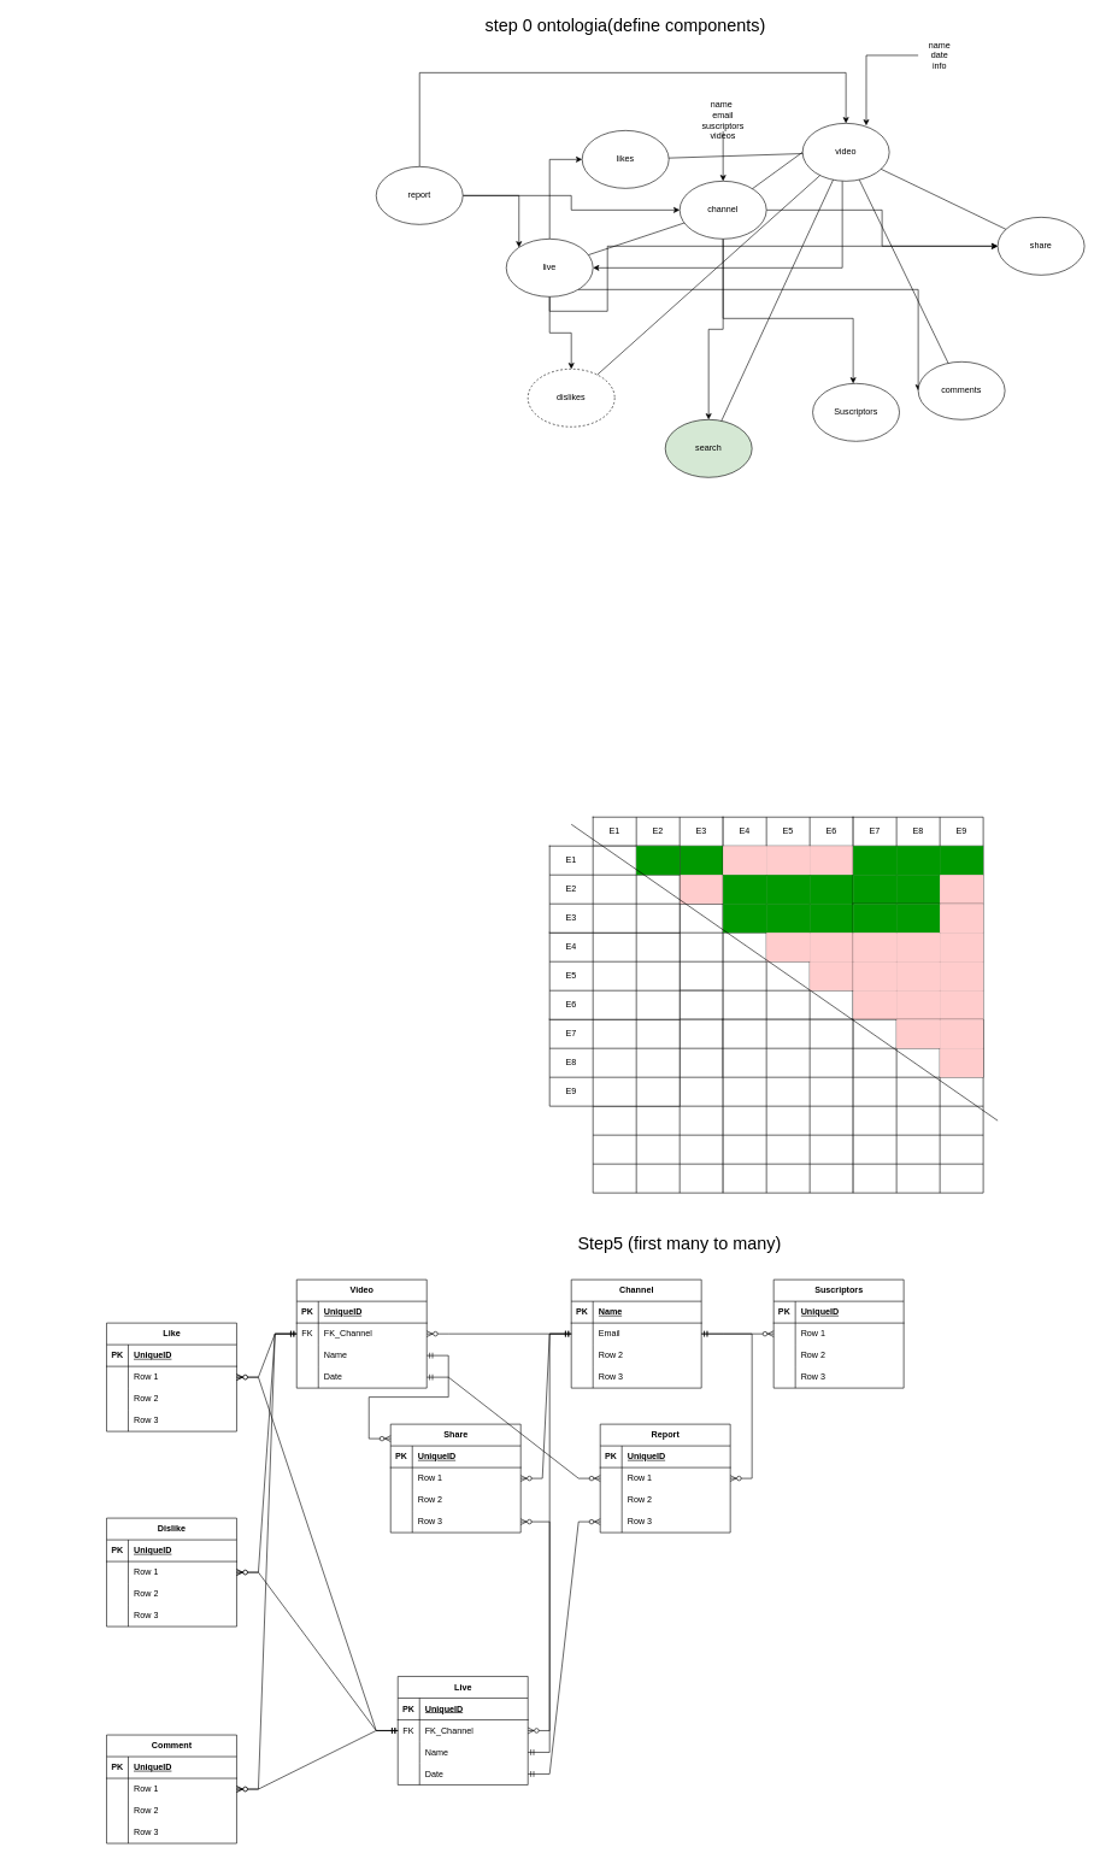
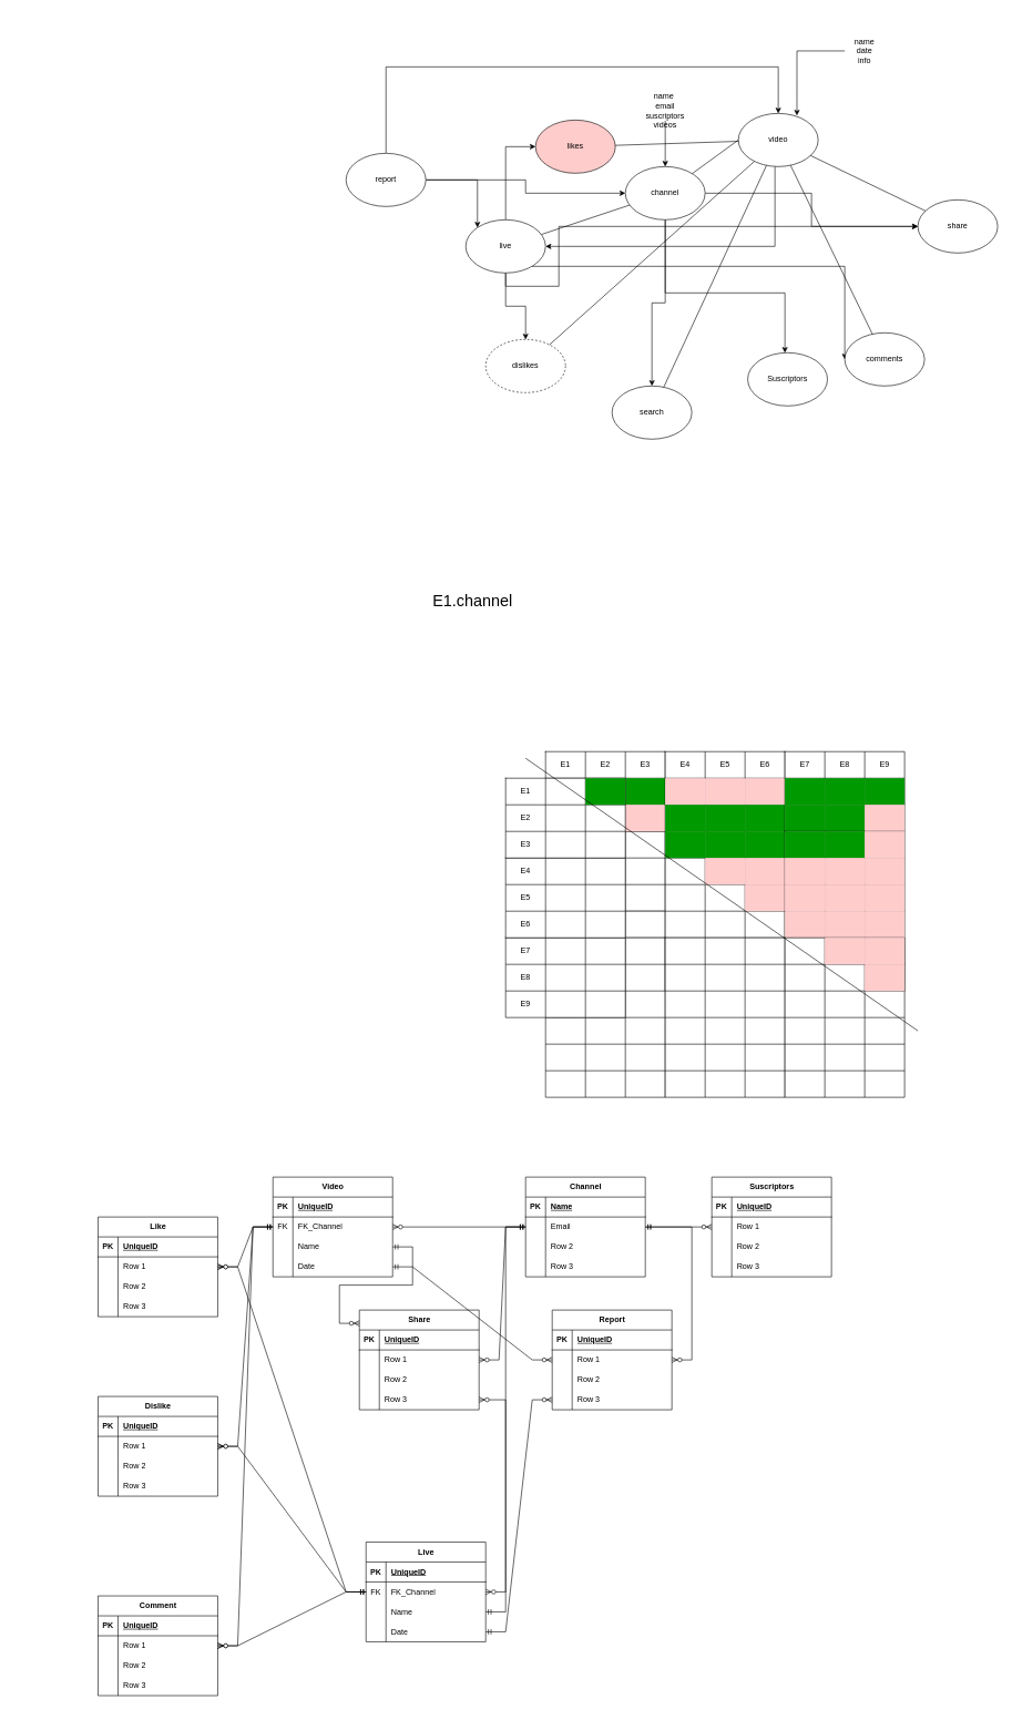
- <mxCell id="230" value="&lt;font style=&quot;font-size: 24px;&quot;&gt;step 0 ontologia(define components)&lt;/font&gt;" style="text;html=1;align=center;verticalAlign=middle;whiteSpace=wrap;rounded=0;" parent="1" vertex="1"><mxGeometry x="660" y="20" width="410" height="30" as="geometry" /></mxCell>
- <mxCell id="242" value="likes" style="ellipse;whiteSpace=wrap;html=1;" parent="1" vertex="1"><mxGeometry x="805" y="180" width="120" height="80" as="geometry" /></mxCell>
+ <mxCell id="242" value="likes" style="ellipse;whiteSpace=wrap;html=1;fillColor=#ffcccc;" parent="1" vertex="1"><mxGeometry x="805" y="180" width="120" height="80" as="geometry" /></mxCell>
- <mxCell id="247" value="search" style="ellipse;whiteSpace=wrap;html=1;fillColor=#d5e8d4;" parent="1" vertex="1"><mxGeometry x="920" y="580" width="120" height="80" as="geometry" /></mxCell>
+ <mxCell id="247" value="search" style="ellipse;whiteSpace=wrap;html=1;" parent="1" vertex="1"><mxGeometry x="920" y="580" width="120" height="80" as="geometry" /></mxCell>
+ <mxCell id="263" value="&lt;font style=&quot;font-size: 24px;&quot;&gt;E1.channel&lt;/font&gt;" style="text;html=1;align=center;verticalAlign=middle;resizable=0;points=[];autosize=1;strokeColor=none;fillColor=none;" parent="1" vertex="1"><mxGeometry x="640" y="883" width="140" height="40" as="geometry" /></mxCell>
- <mxCell id="278" value="&lt;font style=&quot;font-size: 24px;&quot;&gt;Step5 (first many to many)&lt;/font&gt;" style="text;html=1;align=center;verticalAlign=middle;whiteSpace=wrap;rounded=0;" parent="1" vertex="1"><mxGeometry x="770" y="1705" width="340" height="30" as="geometry" /></mxCell>
